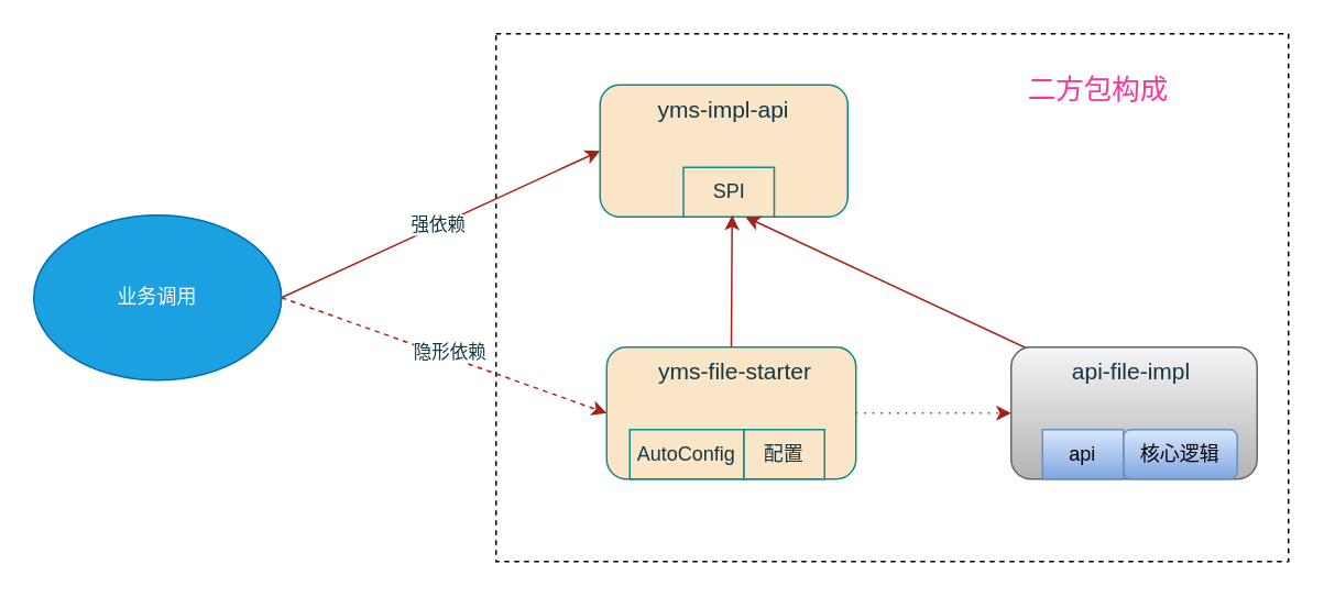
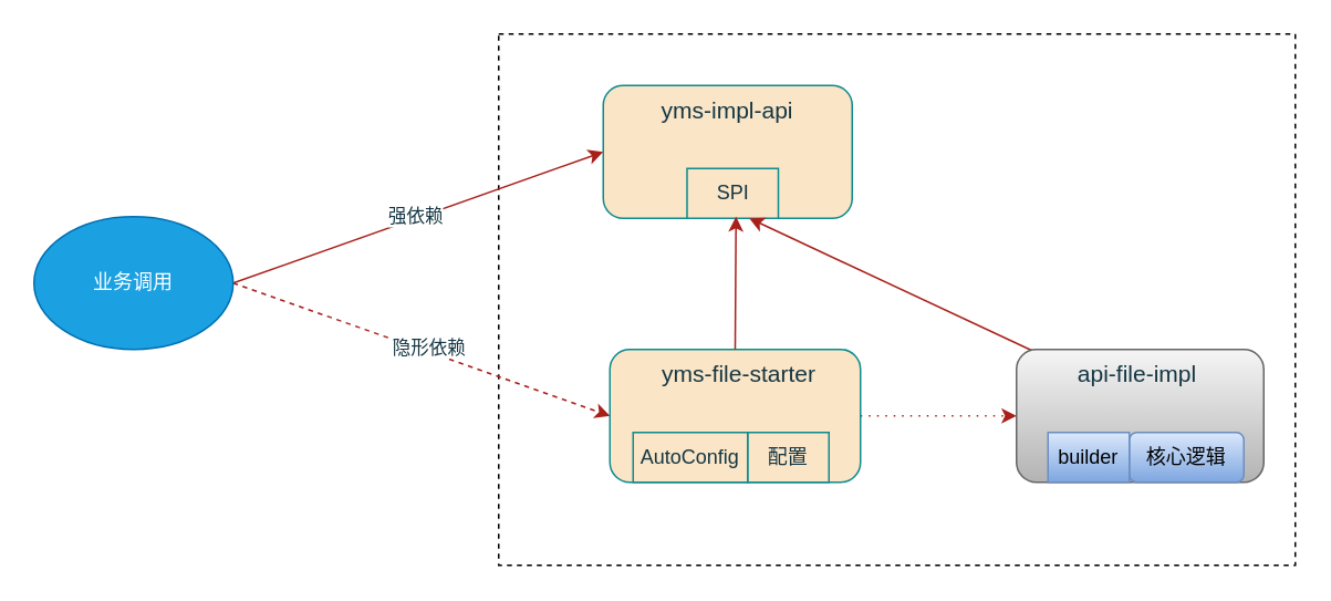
- <mxCell id="22" value="二方包构成" style="text;html=1;align=center;verticalAlign=middle;whiteSpace=wrap;rounded=0;labelBackgroundColor=none;fontColor=#FF3399;fontSize=17;" vertex="1" parent="1"><mxGeometry x="590" y="40" width="150" height="30" as="geometry" /></mxCell>
- <mxCell id="18" value="业务调用" style="ellipse;whiteSpace=wrap;html=1;labelBackgroundColor=none;fillColor=#1ba1e2;strokeColor=#006EAF;fontColor=#ffffff;" vertex="1" parent="1"><mxGeometry x="20" y="130" width="150" height="100" as="geometry" /></mxCell>
+ <mxCell id="18" value="业务调用" style="ellipse;whiteSpace=wrap;html=1;labelBackgroundColor=none;fillColor=#1ba1e2;strokeColor=#006EAF;fontColor=#ffffff;" vertex="1" parent="1"><mxGeometry x="20" y="130" width="120" height="80" as="geometry" /></mxCell>
- <mxCell id="13" value="api" style="rounded=0;whiteSpace=wrap;html=1;labelBackgroundColor=none;fillColor=#dae8fc;strokeColor=#6c8ebf;gradientColor=#7ea6e0;" vertex="1" parent="1"><mxGeometry x="631" y="260" width="49" height="30" as="geometry" /></mxCell>
+ <mxCell id="13" value="builder" style="rounded=0;whiteSpace=wrap;html=1;labelBackgroundColor=none;fillColor=#dae8fc;strokeColor=#6c8ebf;gradientColor=#7ea6e0;" vertex="1" parent="1"><mxGeometry x="631" y="260" width="49" height="30" as="geometry" /></mxCell>
